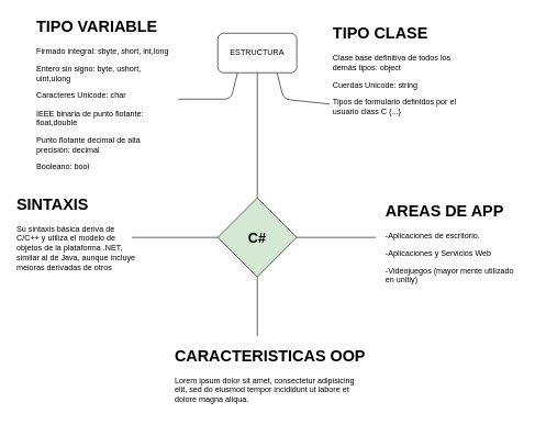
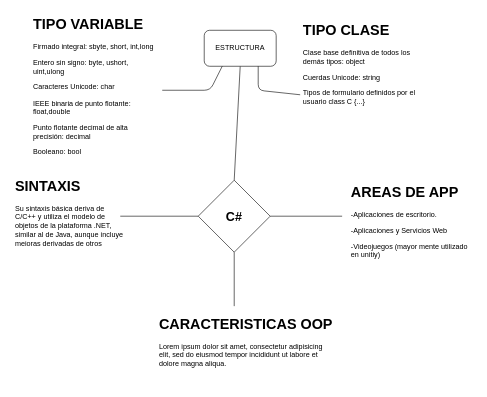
- <mxCell id="9" value="ESTRUCTURA" style="rounded=1;whiteSpace=wrap;html=1;" vertex="1" parent="1"><mxGeometry x="330" y="50" width="120" height="60" as="geometry" /></mxCell>
+ <mxCell id="9" value="ESTRUCTURA" style="rounded=1;whiteSpace=wrap;html=1;" vertex="1" parent="1"><mxGeometry x="340" y="50" width="120" height="60" as="geometry" /></mxCell>
- <mxCell id="14" value="&lt;font size=&quot;1&quot;&gt;&lt;b style=&quot;font-size: 21px&quot;&gt;C#&lt;/b&gt;&lt;/font&gt;" style="rhombus;whiteSpace=wrap;html=1;fillColor=#d5e8d4;" vertex="1" parent="1"><mxGeometry x="330" y="300" width="120" height="120" as="geometry" /></mxCell>
+ <mxCell id="14" value="&lt;font size=&quot;1&quot;&gt;&lt;b style=&quot;font-size: 21px&quot;&gt;C#&lt;/b&gt;&lt;/font&gt;" style="rhombus;whiteSpace=wrap;html=1;" vertex="1" parent="1"><mxGeometry x="330" y="300" width="120" height="120" as="geometry" /></mxCell>
